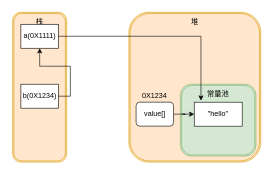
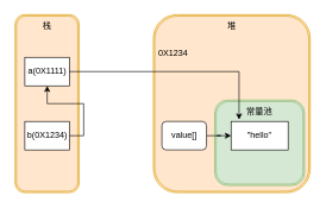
- <mxCell id="4" value="a(0X1111)" style="rounded=0;whiteSpace=wrap;html=1;" vertex="1" parent="1"><mxGeometry x="33.75" y="40" width="62.5" height="40" as="geometry" /></mxCell>
+ <mxCell id="4" value="a(0X1111)" style="rounded=0;whiteSpace=wrap;html=1;" vertex="1" parent="1"><mxGeometry x="33.75" y="80" width="62.5" height="40" as="geometry" /></mxCell>
- <mxCell id="6" value="b(0X1234)" style="rounded=0;whiteSpace=wrap;html=1;" vertex="1" parent="1"><mxGeometry x="33.75" y="140" width="62.5" height="40" as="geometry" /></mxCell>
+ <mxCell id="6" value="b(0X1234)" style="rounded=0;whiteSpace=wrap;html=1;" vertex="1" parent="1"><mxGeometry x="33.75" y="170" width="62.5" height="40" as="geometry" /></mxCell>
- <mxCell id="11" value="0X1234" style="text;html=1;strokeColor=none;fillColor=none;align=center;verticalAlign=middle;whiteSpace=wrap;rounded=0;" vertex="1" parent="1"><mxGeometry x="237" y="150" width="40" height="20" as="geometry" /></mxCell>
+ <mxCell id="11" value="0X1234" style="text;html=1;strokeColor=none;fillColor=none;align=center;verticalAlign=middle;whiteSpace=wrap;rounded=0;" vertex="1" parent="1"><mxGeometry x="222" y="65" width="40" height="20" as="geometry" /></mxCell>
